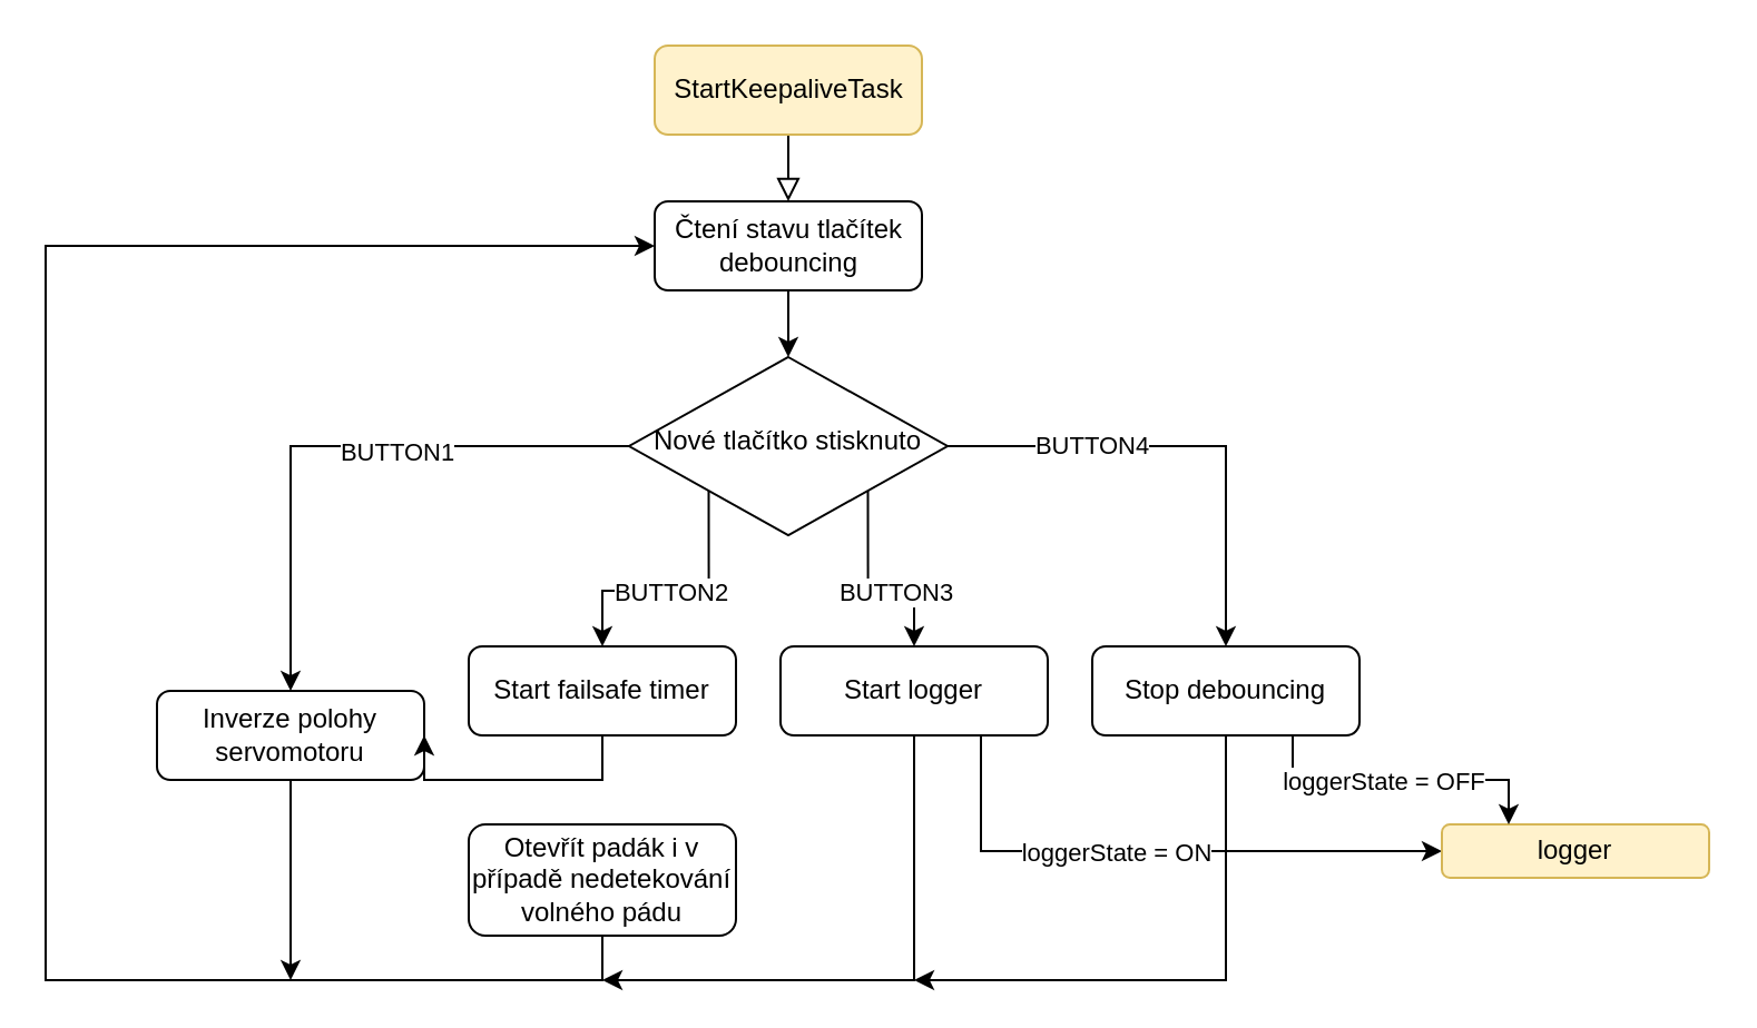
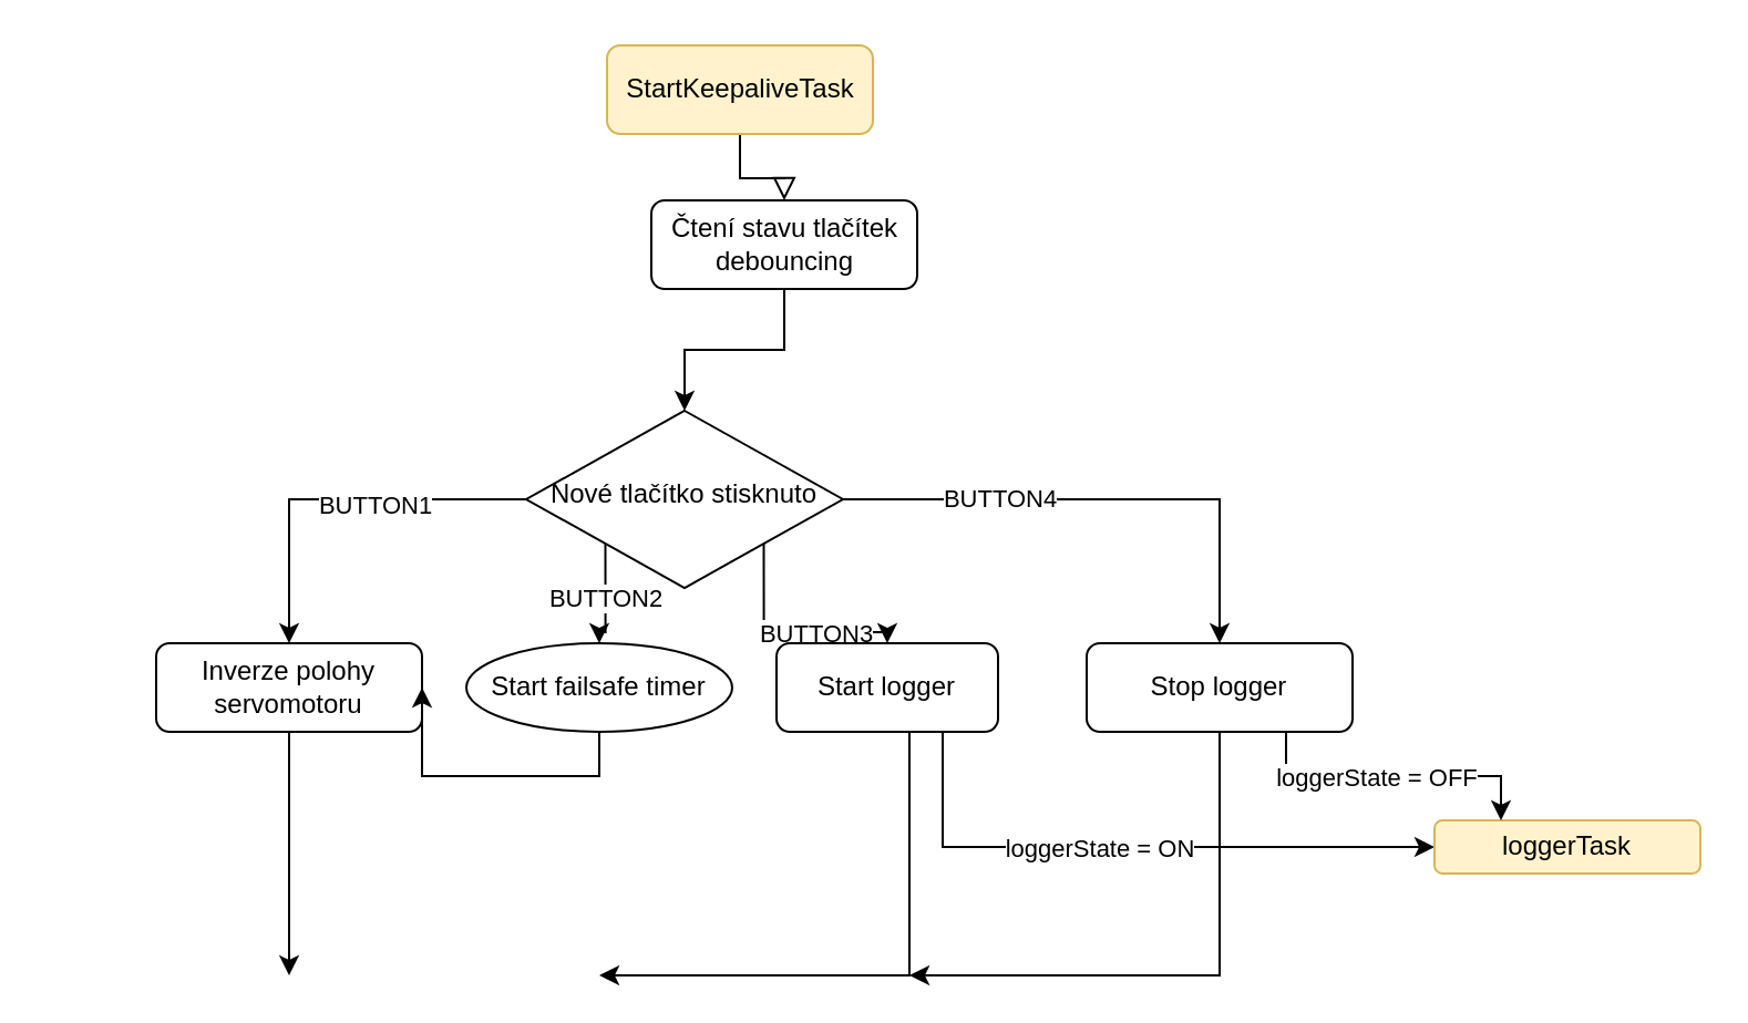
- <mxCell id="3" value="StartKeepaliveTask" style="rounded=1;whiteSpace=wrap;html=1;fontSize=12;glass=0;strokeWidth=1;shadow=0;fillColor=#fff2cc;strokeColor=#d6b656;" parent="1" vertex="1"><mxGeometry x="293.5" y="20" width="120" height="40" as="geometry" /></mxCell>
+ <mxCell id="3" value="StartKeepaliveTask" style="rounded=1;whiteSpace=wrap;html=1;fontSize=12;glass=0;strokeWidth=1;shadow=0;fillColor=#fff2cc;strokeColor=#d6b656;" parent="1" vertex="1"><mxGeometry x="273.5" y="20" width="120" height="40" as="geometry" /></mxCell>
- <mxCell id="14" value="Nové tlačítko stisknuto" style="rhombus;whiteSpace=wrap;html=1;shadow=0;fontFamily=Helvetica;fontSize=12;align=center;strokeWidth=1;spacing=6;spacingTop=-4;" vertex="1" parent="1"><mxGeometry x="282" y="160" width="143" height="80" as="geometry" /></mxCell>
+ <mxCell id="14" value="Nové tlačítko stisknuto" style="rhombus;whiteSpace=wrap;html=1;shadow=0;fontFamily=Helvetica;fontSize=12;align=center;strokeWidth=1;spacing=6;spacingTop=-4;" vertex="1" parent="1"><mxGeometry x="237" y="185" width="143" height="80" as="geometry" /></mxCell>
- <mxCell id="19" style="edgeStyle=orthogonalEdgeStyle;rounded=0;orthogonalLoop=1;jettySize=auto;html=1;exitX=0.5;exitY=1;exitDx=0;exitDy=0;entryX=0;entryY=0.5;entryDx=0;entryDy=0;" edge="1" parent="1" source="20" target="5"><mxGeometry relative="1" as="geometry"><mxPoint x="40" y="130" as="targetPoint" /><Array as="points"><mxPoint x="270" y="440" /><mxPoint x="20" y="440" /><mxPoint x="20" y="110" /></Array></mxGeometry></mxCell>
- <mxCell id="18" value="Start failsafe timer" style="rounded=1;whiteSpace=wrap;html=1;fontSize=12;glass=0;strokeWidth=1;shadow=0;" vertex="1" parent="1"><mxGeometry x="210" y="290" width="120" height="40" as="geometry" /></mxCell>
+ <mxCell id="18" value="Start failsafe timer" style="ellipse;whiteSpace=wrap;html=1;fontSize=12;glass=0;strokeWidth=1;shadow=0;" vertex="1" parent="1"><mxGeometry x="210" y="290" width="120" height="40" as="geometry" /></mxCell>
- <mxCell id="24" value="Start logger" style="rounded=1;whiteSpace=wrap;html=1;fontSize=12;glass=0;strokeWidth=1;shadow=0;" vertex="1" parent="1"><mxGeometry x="350" y="290" width="120" height="40" as="geometry" /></mxCell>
+ <mxCell id="24" value="Start logger" style="rounded=1;whiteSpace=wrap;html=1;fontSize=12;glass=0;strokeWidth=1;shadow=0;" vertex="1" parent="1"><mxGeometry x="350" y="290" width="100" height="40" as="geometry" /></mxCell>
- <mxCell id="29" value="Stop debouncing" style="rounded=1;whiteSpace=wrap;html=1;fontSize=12;glass=0;strokeWidth=1;shadow=0;" vertex="1" parent="1"><mxGeometry x="490" y="290" width="120" height="40" as="geometry" /></mxCell>
+ <mxCell id="29" value="Stop logger" style="rounded=1;whiteSpace=wrap;html=1;fontSize=12;glass=0;strokeWidth=1;shadow=0;" vertex="1" parent="1"><mxGeometry x="490" y="290" width="120" height="40" as="geometry" /></mxCell>
- <mxCell id="16" value="Inverze polohy servomotoru" style="rounded=1;whiteSpace=wrap;html=1;fontSize=12;glass=0;strokeWidth=1;shadow=0;" vertex="1" parent="1"><mxGeometry x="70" y="310" width="120" height="40" as="geometry" /></mxCell>
+ <mxCell id="16" value="Inverze polohy servomotoru" style="rounded=1;whiteSpace=wrap;html=1;fontSize=12;glass=0;strokeWidth=1;shadow=0;" vertex="1" parent="1"><mxGeometry x="70" y="290" width="120" height="40" as="geometry" /></mxCell>
- <mxCell id="25" value="logger" style="rounded=1;whiteSpace=wrap;html=1;fontSize=12;glass=0;strokeWidth=1;shadow=0;fillColor=#fff2cc;strokeColor=#d6b656;" vertex="1" parent="1"><mxGeometry x="647" y="370" width="120" height="24" as="geometry" /></mxCell>
+ <mxCell id="25" value="loggerTask" style="rounded=1;whiteSpace=wrap;html=1;fontSize=12;glass=0;strokeWidth=1;shadow=0;fillColor=#fff2cc;strokeColor=#d6b656;" vertex="1" parent="1"><mxGeometry x="647" y="370" width="120" height="24" as="geometry" /></mxCell>
- <mxCell id="20" value="Otevřít padák i v případě nedetekování volného pádu" style="rounded=1;whiteSpace=wrap;html=1;fontSize=12;glass=0;strokeWidth=1;shadow=0;" vertex="1" parent="1"><mxGeometry x="210" y="370" width="120" height="50" as="geometry" /></mxCell>
